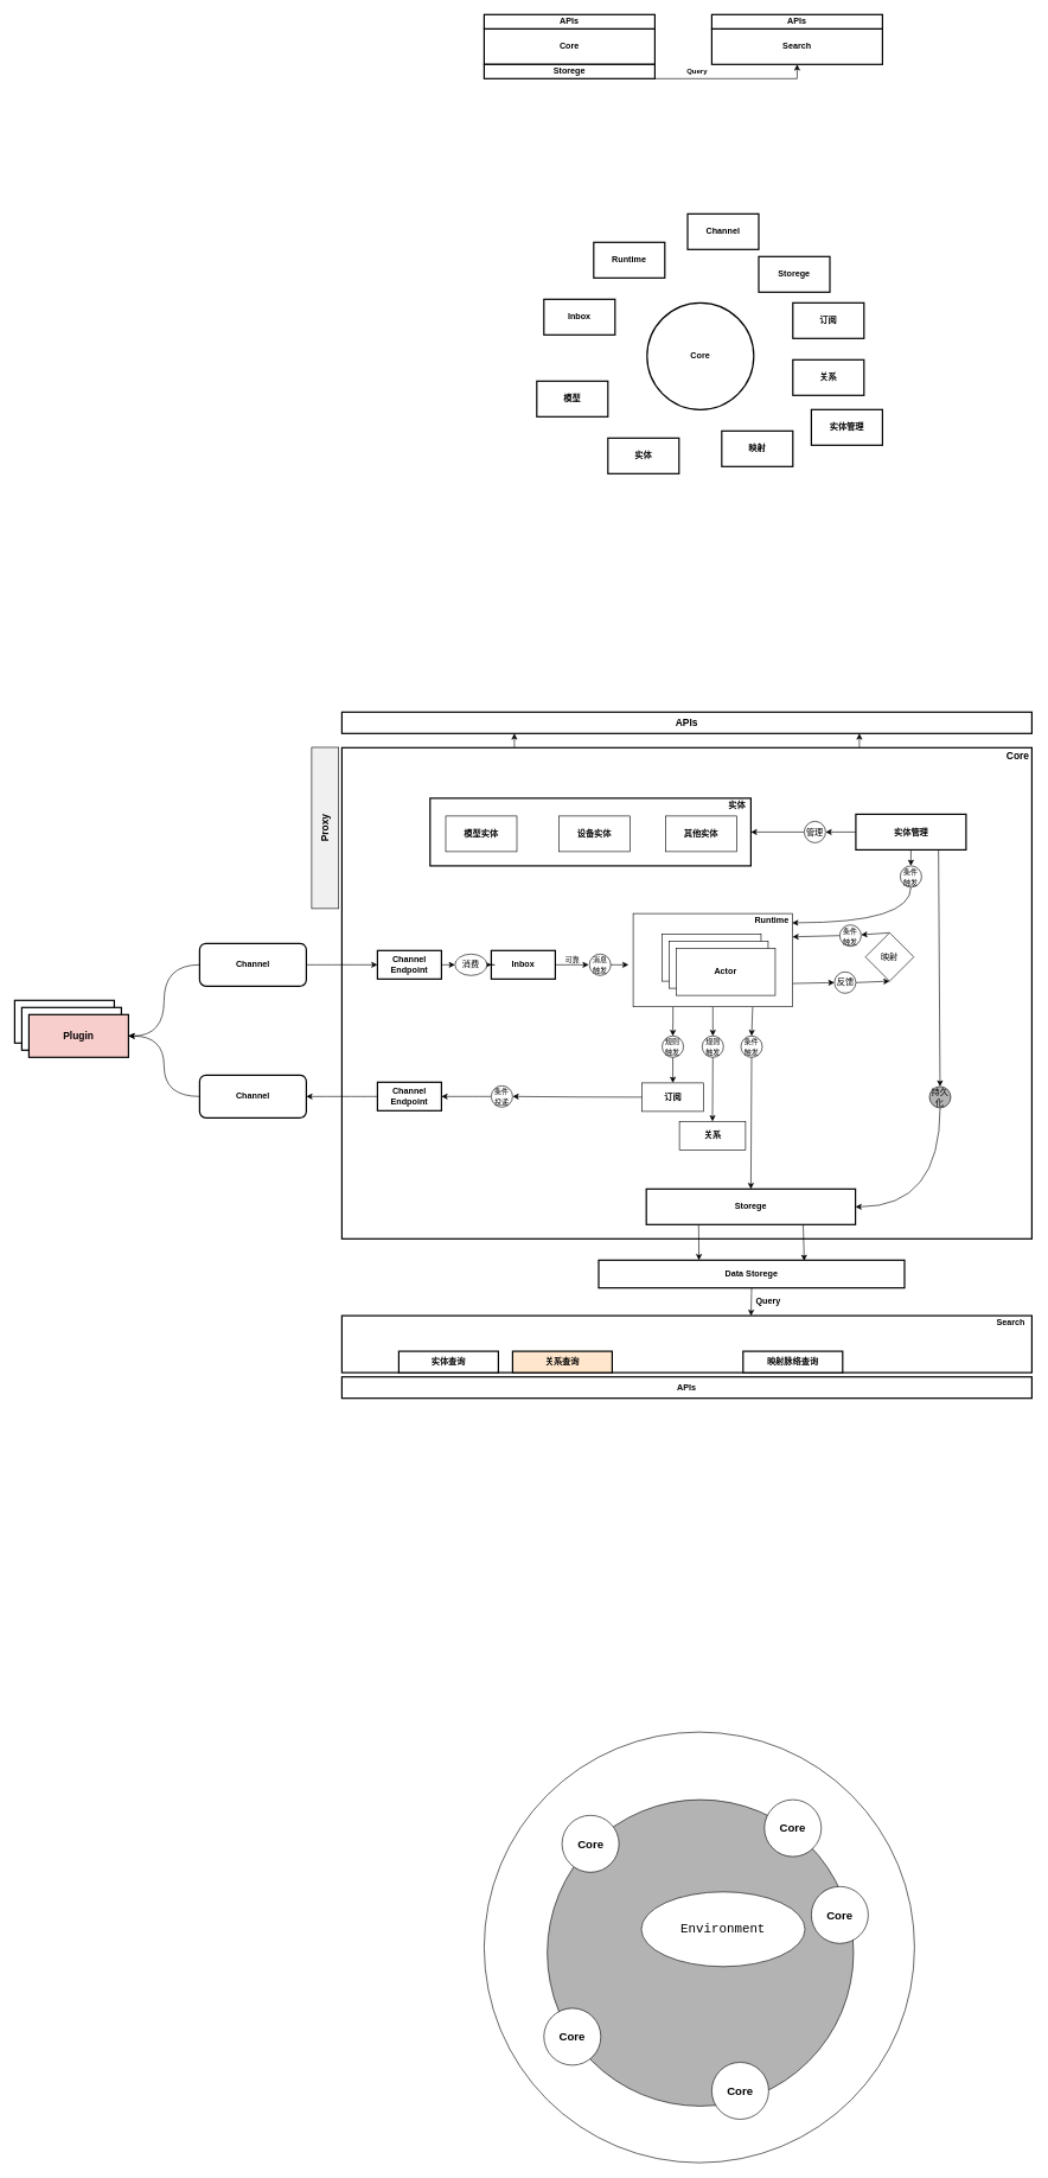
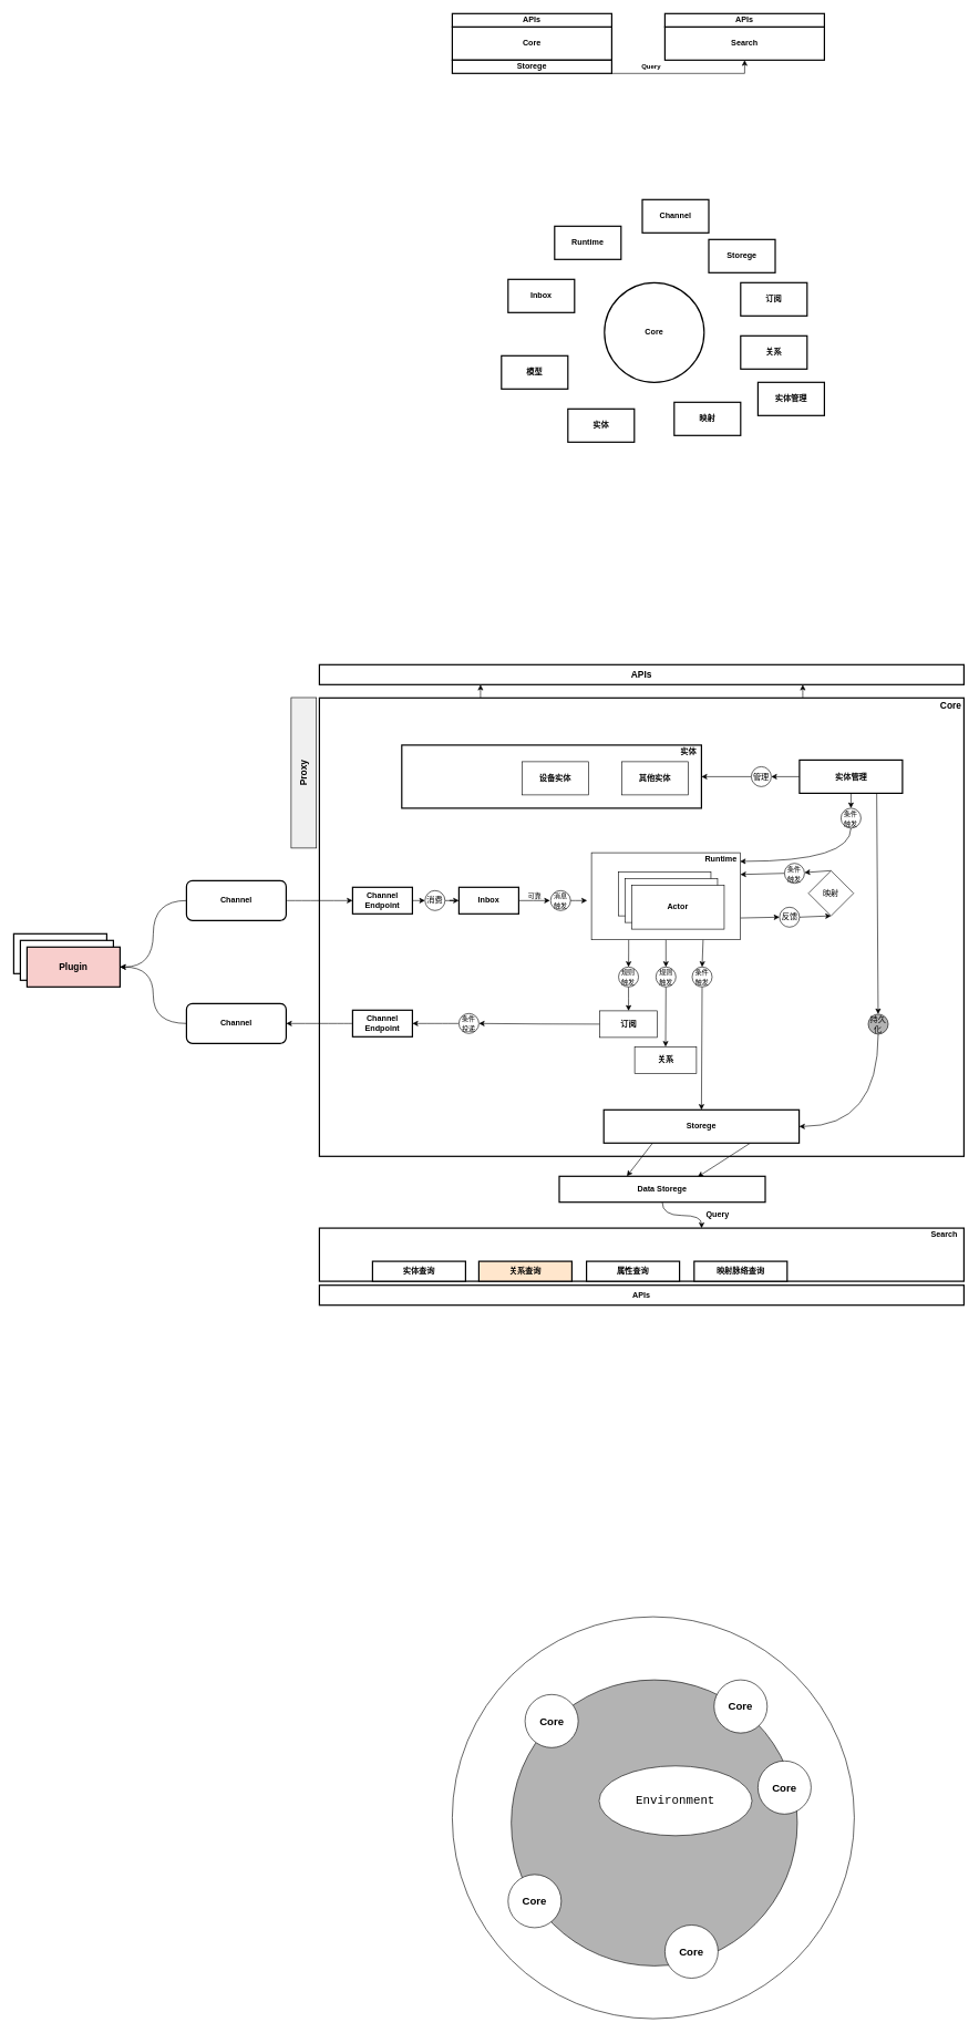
- <mxCell id="35" value="&lt;font color=&quot;#000000&quot;&gt;&lt;b&gt;模型实体&lt;/b&gt;&lt;/font&gt;" style="rounded=0;whiteSpace=wrap;html=1;fillColor=#FFFFFF;strokeWidth=1;strokeColor=#000000;" parent="1" vertex="1"><mxGeometry x="626" y="1146" width="100" height="50" as="geometry" /></mxCell>
- <mxCell id="29" value="&lt;font color=&quot;#000000&quot;&gt;消费&lt;/font&gt;" style="ellipse;whiteSpace=wrap;html=1;aspect=fixed;strokeColor=#000000;strokeWidth=1;fillColor=#FFFFFF;" parent="1" vertex="1"><mxGeometry x="639" y="1340" width="45" height="30" as="geometry" /></mxCell>
+ <mxCell id="29" value="&lt;font color=&quot;#000000&quot;&gt;消费&lt;/font&gt;" style="ellipse;whiteSpace=wrap;html=1;aspect=fixed;strokeColor=#000000;strokeWidth=1;fillColor=#FFFFFF;" parent="1" vertex="1"><mxGeometry x="639" y="1340" width="30" height="30" as="geometry" /></mxCell>
- <mxCell id="48" value="&lt;font color=&quot;#000000&quot;&gt;&lt;b&gt;Data Storege&lt;/b&gt;&lt;/font&gt;" style="rounded=0;whiteSpace=wrap;html=1;strokeColor=#000000;strokeWidth=2;fillColor=#FFFFFF;" parent="1" vertex="1"><mxGeometry x="841" y="1770" width="430" height="39" as="geometry" /></mxCell>
+ <mxCell id="48" value="&lt;font color=&quot;#000000&quot;&gt;&lt;b&gt;Data Storege&lt;/b&gt;&lt;/font&gt;" style="rounded=0;whiteSpace=wrap;html=1;strokeColor=#000000;strokeWidth=2;fillColor=#FFFFFF;" parent="1" vertex="1"><mxGeometry x="841" y="1770" width="310" height="39" as="geometry" /></mxCell>
+ <mxCell id="63" value="&lt;b&gt;&lt;font color=&quot;#000000&quot;&gt;属性查询&lt;/font&gt;&lt;/b&gt;" style="rounded=0;whiteSpace=wrap;html=1;strokeColor=#000000;strokeWidth=2;fillColor=#FFFFFF;" parent="1" vertex="1"><mxGeometry x="882" y="1898" width="140" height="30" as="geometry" /></mxCell>
